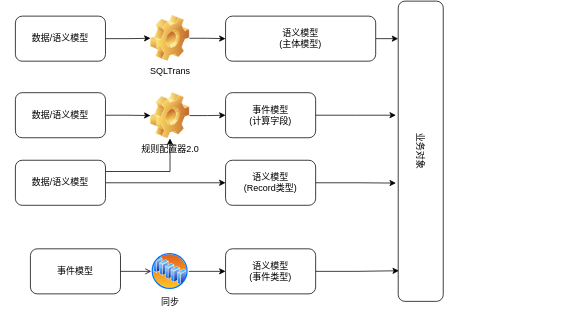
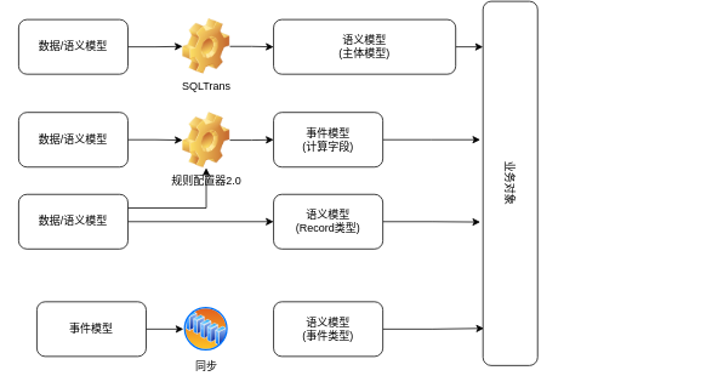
- <mxCell id="20" style="edgeStyle=orthogonalEdgeStyle;rounded=0;orthogonalLoop=1;jettySize=auto;html=1;exitX=1;exitY=0.5;exitDx=0;exitDy=0;entryX=0;entryY=0.5;entryDx=0;entryDy=0;endArrow=open;" edge="1" parent="1" source="21" target="23"><mxGeometry relative="1" as="geometry" /></mxCell>
+ <mxCell id="20" style="edgeStyle=orthogonalEdgeStyle;rounded=0;orthogonalLoop=1;jettySize=auto;html=1;exitX=1;exitY=0.5;exitDx=0;exitDy=0;entryX=0;entryY=0.5;entryDx=0;entryDy=0;" edge="1" parent="1" source="21" target="23"><mxGeometry relative="1" as="geometry" /></mxCell>
- <mxCell id="22" style="edgeStyle=orthogonalEdgeStyle;rounded=0;orthogonalLoop=1;jettySize=auto;html=1;exitX=1;exitY=0.5;exitDx=0;exitDy=0;entryX=0;entryY=0.5;entryDx=0;entryDy=0;" edge="1" parent="1" source="23" target="18"><mxGeometry relative="1" as="geometry" /></mxCell>
